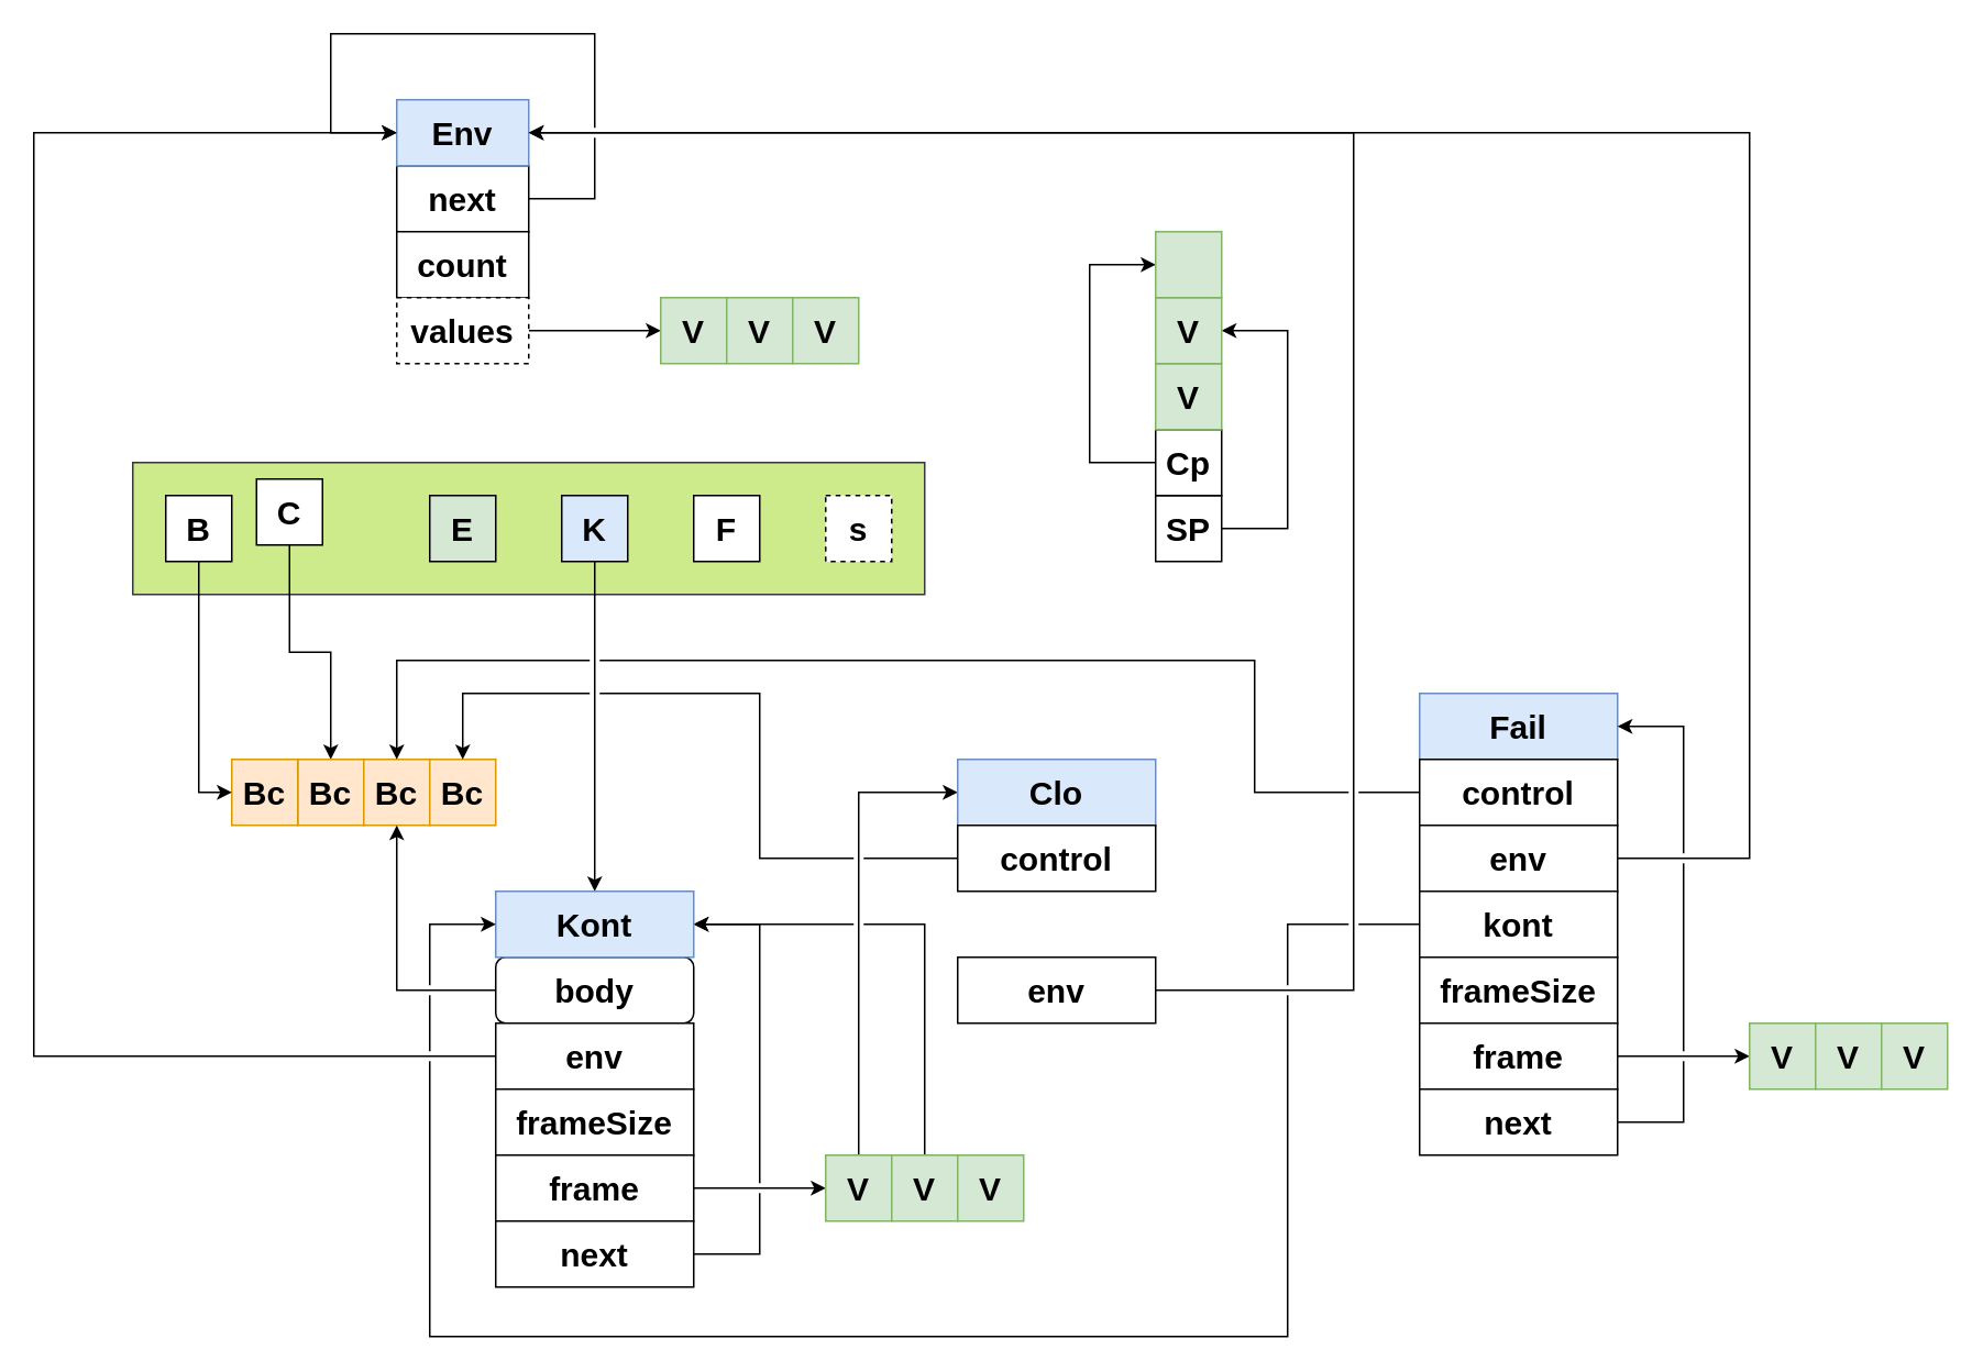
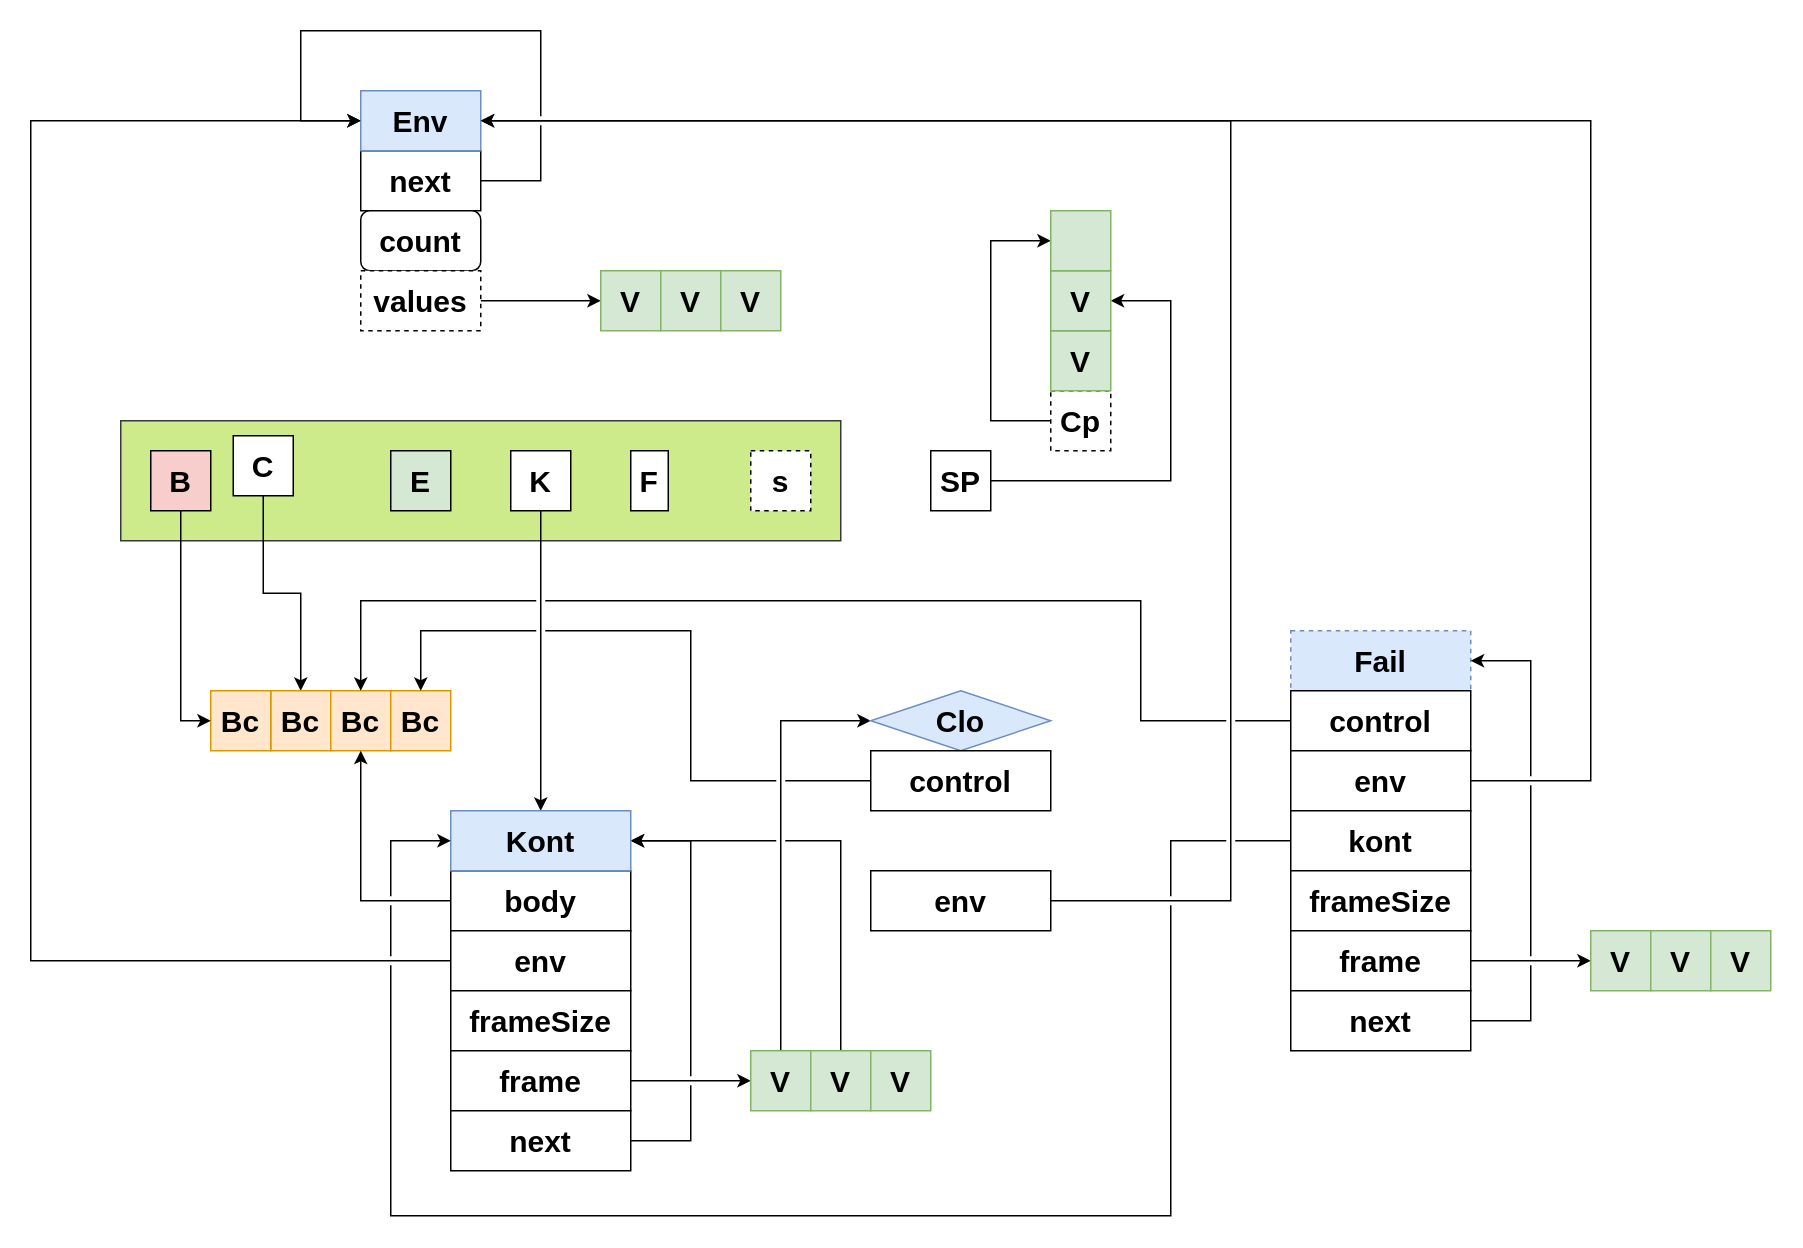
- <mxCell id="24" value="count" style="rounded=0;whiteSpace=wrap;html=1;fontStyle=1;fontSize=20;" parent="1" vertex="1"><mxGeometry x="240" y="140" width="80" height="40" as="geometry" /></mxCell>
+ <mxCell id="24" value="count" style="whiteSpace=wrap;html=1;fontStyle=1;fontSize=20;rounded=1;" parent="1" vertex="1"><mxGeometry x="240" y="140" width="80" height="40" as="geometry" /></mxCell>
- <mxCell id="17" value="Cp" style="rounded=0;whiteSpace=wrap;html=1;fontStyle=1;fontSize=20;" parent="1" vertex="1"><mxGeometry x="700" y="260" width="40" height="40" as="geometry" /></mxCell>
+ <mxCell id="17" value="Cp" style="rounded=0;whiteSpace=wrap;html=1;fontStyle=1;fontSize=20;dashed=1;" parent="1" vertex="1"><mxGeometry x="700" y="260" width="40" height="40" as="geometry" /></mxCell>
- <mxCell id="22" value="B" style="rounded=0;whiteSpace=wrap;html=1;fontStyle=1;fontSize=20;" parent="1" vertex="1"><mxGeometry x="100" y="300" width="40" height="40" as="geometry" /></mxCell>
+ <mxCell id="22" value="B" style="rounded=0;whiteSpace=wrap;html=1;fontStyle=1;fontSize=20;fillColor=#f8cecc;" parent="1" vertex="1"><mxGeometry x="100" y="300" width="40" height="40" as="geometry" /></mxCell>
- <mxCell id="6" value="K" style="rounded=0;whiteSpace=wrap;html=1;fontStyle=1;fontSize=20;fillColor=#dae8fc;" parent="1" vertex="1"><mxGeometry x="340" y="300" width="40" height="40" as="geometry" /></mxCell>
+ <mxCell id="6" value="K" style="rounded=0;whiteSpace=wrap;html=1;fontStyle=1;fontSize=20;" parent="1" vertex="1"><mxGeometry x="340" y="300" width="40" height="40" as="geometry" /></mxCell>
- <mxCell id="8" value="F" style="rounded=0;whiteSpace=wrap;html=1;fontStyle=1;fontSize=20;" parent="1" vertex="1"><mxGeometry x="420" y="300" width="40" height="40" as="geometry" /></mxCell>
+ <mxCell id="8" value="F" style="rounded=0;whiteSpace=wrap;html=1;fontStyle=1;fontSize=20;" parent="1" vertex="1"><mxGeometry x="420" y="300" width="25" height="40" as="geometry" /></mxCell>
- <mxCell id="15" value="SP" style="rounded=0;whiteSpace=wrap;html=1;fontStyle=1;fontSize=20;" parent="1" vertex="1"><mxGeometry x="700" y="300" width="40" height="40" as="geometry" /></mxCell>
+ <mxCell id="15" value="SP" style="rounded=0;whiteSpace=wrap;html=1;fontStyle=1;fontSize=20;" parent="1" vertex="1"><mxGeometry x="620" y="300" width="40" height="40" as="geometry" /></mxCell>
- <mxCell id="51" value="Fail" style="rounded=0;whiteSpace=wrap;html=1;fontStyle=1;fontSize=20;fillColor=#dae8fc;strokeColor=#6c8ebf;" vertex="1" parent="1"><mxGeometry x="860" y="420" width="120" height="40" as="geometry" /></mxCell>
+ <mxCell id="51" value="Fail" style="rounded=0;whiteSpace=wrap;html=1;fontStyle=1;fontSize=20;fillColor=#dae8fc;strokeColor=#6c8ebf;dashed=1;" vertex="1" parent="1"><mxGeometry x="860" y="420" width="120" height="40" as="geometry" /></mxCell>
- <mxCell id="46" value="Clo" style="rounded=0;whiteSpace=wrap;html=1;fontStyle=1;fontSize=20;fillColor=#dae8fc;strokeColor=#6c8ebf;" vertex="1" parent="1"><mxGeometry x="580" y="460" width="120" height="40" as="geometry" /></mxCell>
+ <mxCell id="46" value="Clo" style="rhombus;whiteSpace=wrap;html=1;fontStyle=1;fontSize=20;fillColor=#dae8fc;strokeColor=#6c8ebf;" vertex="1" parent="1"><mxGeometry x="580" y="460" width="120" height="40" as="geometry" /></mxCell>
- <mxCell id="31" value="body" style="whiteSpace=wrap;html=1;fontStyle=1;fontSize=20;rounded=1;" parent="1" vertex="1"><mxGeometry x="300" y="580" width="120" height="40" as="geometry" /></mxCell>
+ <mxCell id="31" value="body" style="rounded=0;whiteSpace=wrap;html=1;fontStyle=1;fontSize=20;" parent="1" vertex="1"><mxGeometry x="300" y="580" width="120" height="40" as="geometry" /></mxCell>
